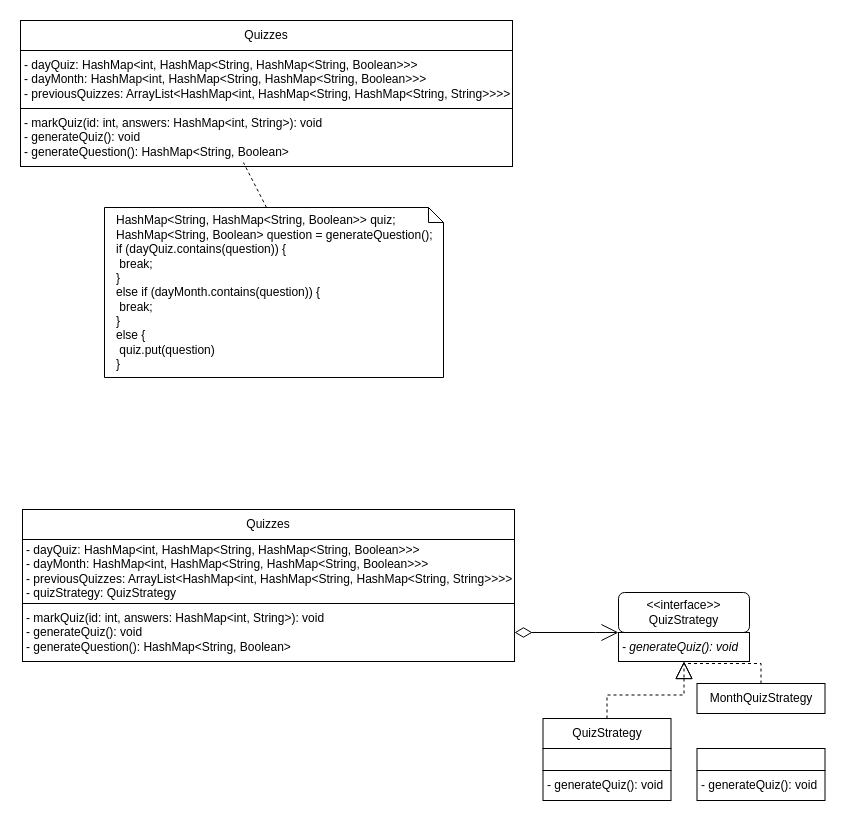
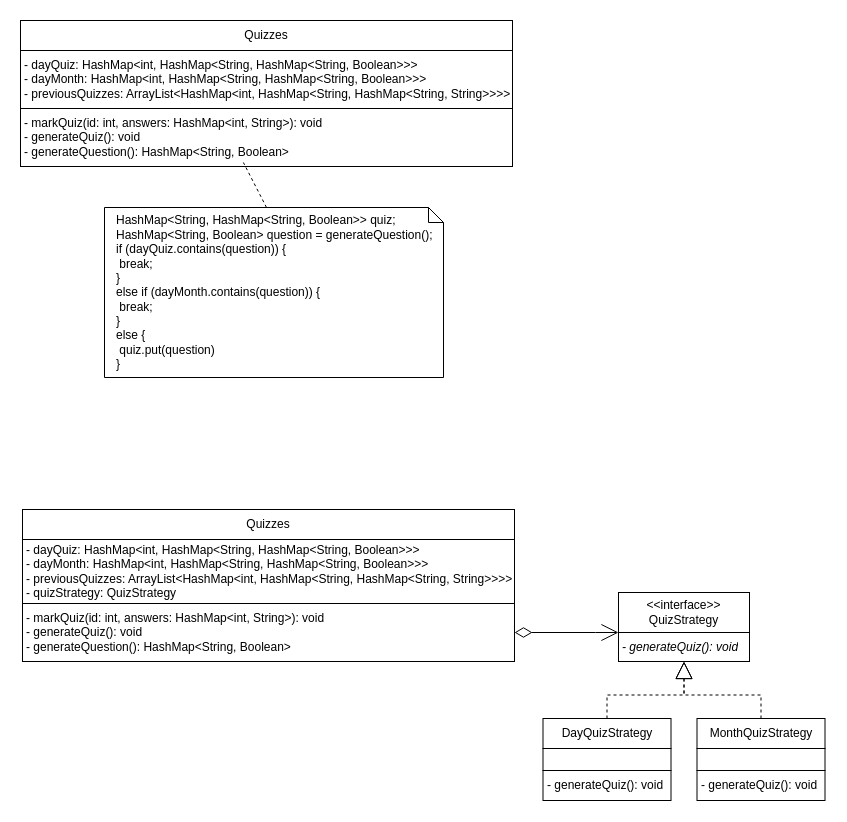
- <mxCell id="11" value="&amp;lt;&amp;lt;interface&amp;gt;&amp;gt;&lt;br&gt;QuizStrategy" style="whiteSpace=wrap;html=1;rounded=1;" parent="1" vertex="1"><mxGeometry x="618" y="592" width="131" height="40" as="geometry" /></mxCell>
+ <mxCell id="11" value="&amp;lt;&amp;lt;interface&amp;gt;&amp;gt;&lt;br&gt;QuizStrategy" style="rounded=0;whiteSpace=wrap;html=1;" parent="1" vertex="1"><mxGeometry x="618" y="592" width="131" height="40" as="geometry" /></mxCell>
- <mxCell id="16" value="MonthQuizStrategy" style="rounded=0;whiteSpace=wrap;html=1;" parent="1" vertex="1"><mxGeometry x="696.5" y="683" width="128" height="30" as="geometry" /></mxCell>
+ <mxCell id="16" value="MonthQuizStrategy" style="rounded=0;whiteSpace=wrap;html=1;" parent="1" vertex="1"><mxGeometry x="696.5" y="718" width="128" height="30" as="geometry" /></mxCell>
- <mxCell id="9" value="QuizStrategy" style="rounded=0;whiteSpace=wrap;html=1;" parent="1" vertex="1"><mxGeometry x="542.5" y="718" width="128" height="30" as="geometry" /></mxCell>
+ <mxCell id="9" value="DayQuizStrategy" style="rounded=0;whiteSpace=wrap;html=1;" parent="1" vertex="1"><mxGeometry x="542.5" y="718" width="128" height="30" as="geometry" /></mxCell>
